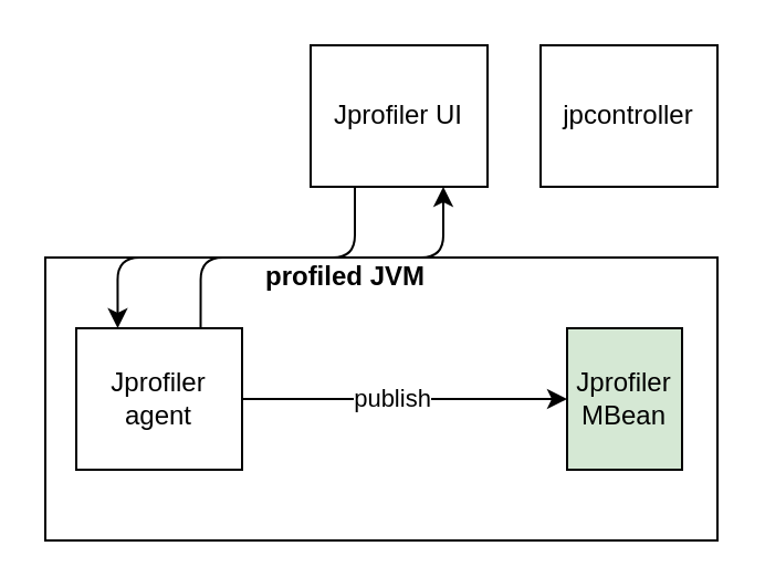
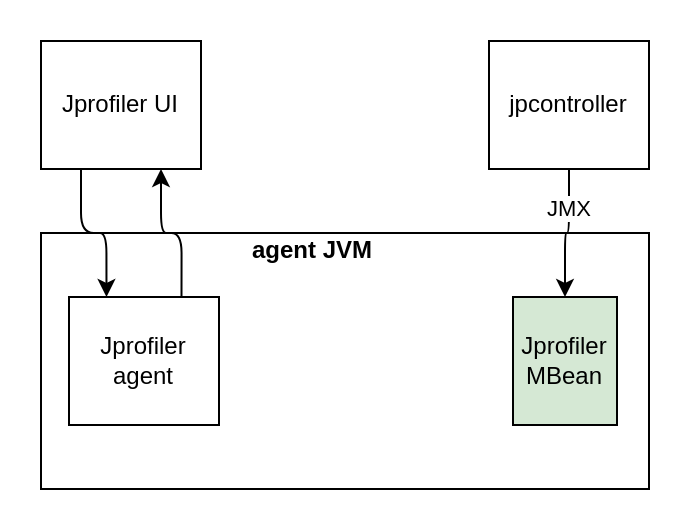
- <mxCell id="3" value="Jprofiler UI" style="rounded=0;whiteSpace=wrap;html=1;" vertex="1" parent="1"><mxGeometry x="140" y="20" width="80" height="64" as="geometry" /></mxCell>
+ <mxCell id="3" value="Jprofiler UI" style="rounded=0;whiteSpace=wrap;html=1;" vertex="1" parent="1"><mxGeometry x="20" y="20" width="80" height="64" as="geometry" /></mxCell>
+ <mxCell id="12" value="" style="endArrow=classic;html=1;exitX=0.5;exitY=1;exitDx=0;exitDy=0;edgeStyle=orthogonalEdgeStyle;" edge="1" parent="1" source="11" target="8"><mxGeometry width="50" height="50" relative="1" as="geometry"><mxPoint x="192" y="282" as="sourcePoint" /><mxPoint x="242" y="232" as="targetPoint" /></mxGeometry></mxCell>
+ <mxCell id="13" value="JMX" style="edgeLabel;html=1;align=center;verticalAlign=middle;resizable=0;points=[];" vertex="1" connectable="0" parent="12"><mxGeometry x="-0.432" y="-1" relative="1" as="geometry"><mxPoint as="offset" /></mxGeometry></mxCell>
- <mxCell id="6" value="profiled JVM" style="text;html=1;strokeColor=none;fillColor=none;align=center;verticalAlign=middle;whiteSpace=wrap;rounded=0;fontStyle=1" vertex="1" parent="1"><mxGeometry x="116" y="110" width="80" height="30" as="geometry" /></mxCell>
+ <mxCell id="6" value="agent JVM" style="text;html=1;strokeColor=none;fillColor=none;align=center;verticalAlign=middle;whiteSpace=wrap;rounded=0;fontStyle=1" vertex="1" parent="1"><mxGeometry x="116" y="110" width="80" height="30" as="geometry" /></mxCell>
- <mxCell id="9" value="" style="endArrow=classic;html=1;exitX=1;exitY=0.5;exitDx=0;exitDy=0;entryX=0;entryY=0.5;entryDx=0;entryDy=0;" edge="1" parent="1" source="4" target="8"><mxGeometry width="50" height="50" relative="1" as="geometry"><mxPoint x="192" y="282" as="sourcePoint" /><mxPoint x="242" y="232" as="targetPoint" /></mxGeometry></mxCell>
- <mxCell id="10" value="publish" style="edgeLabel;html=1;align=center;verticalAlign=middle;resizable=0;points=[];" vertex="1" connectable="0" parent="9"><mxGeometry x="-0.089" y="1" relative="1" as="geometry"><mxPoint as="offset" /></mxGeometry></mxCell>
